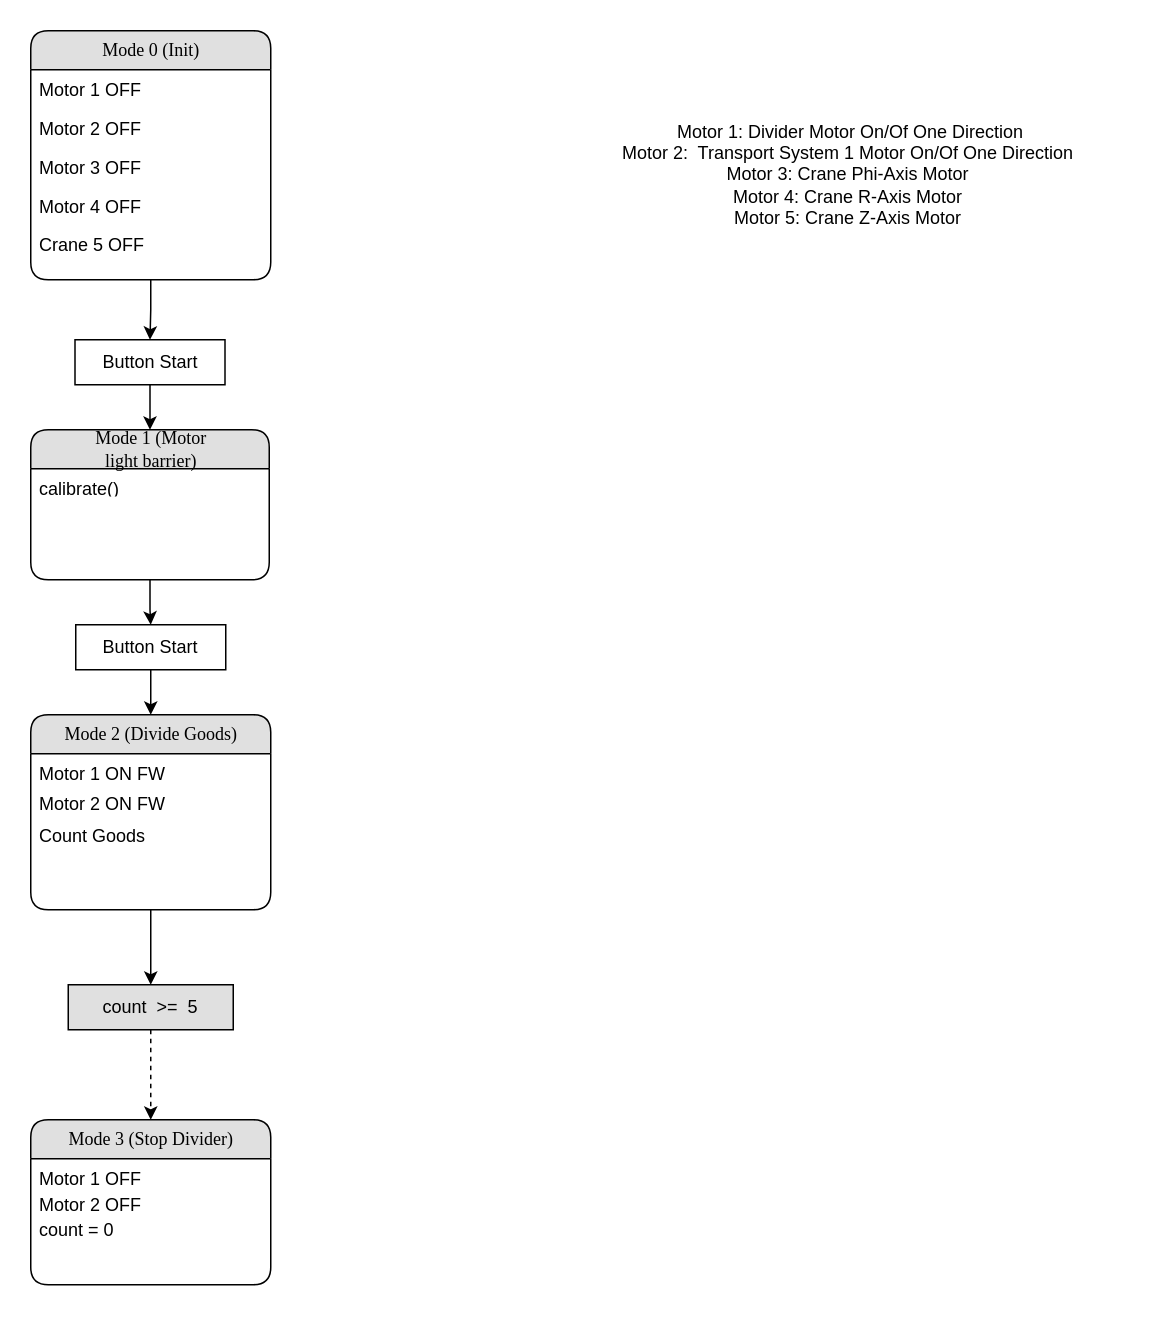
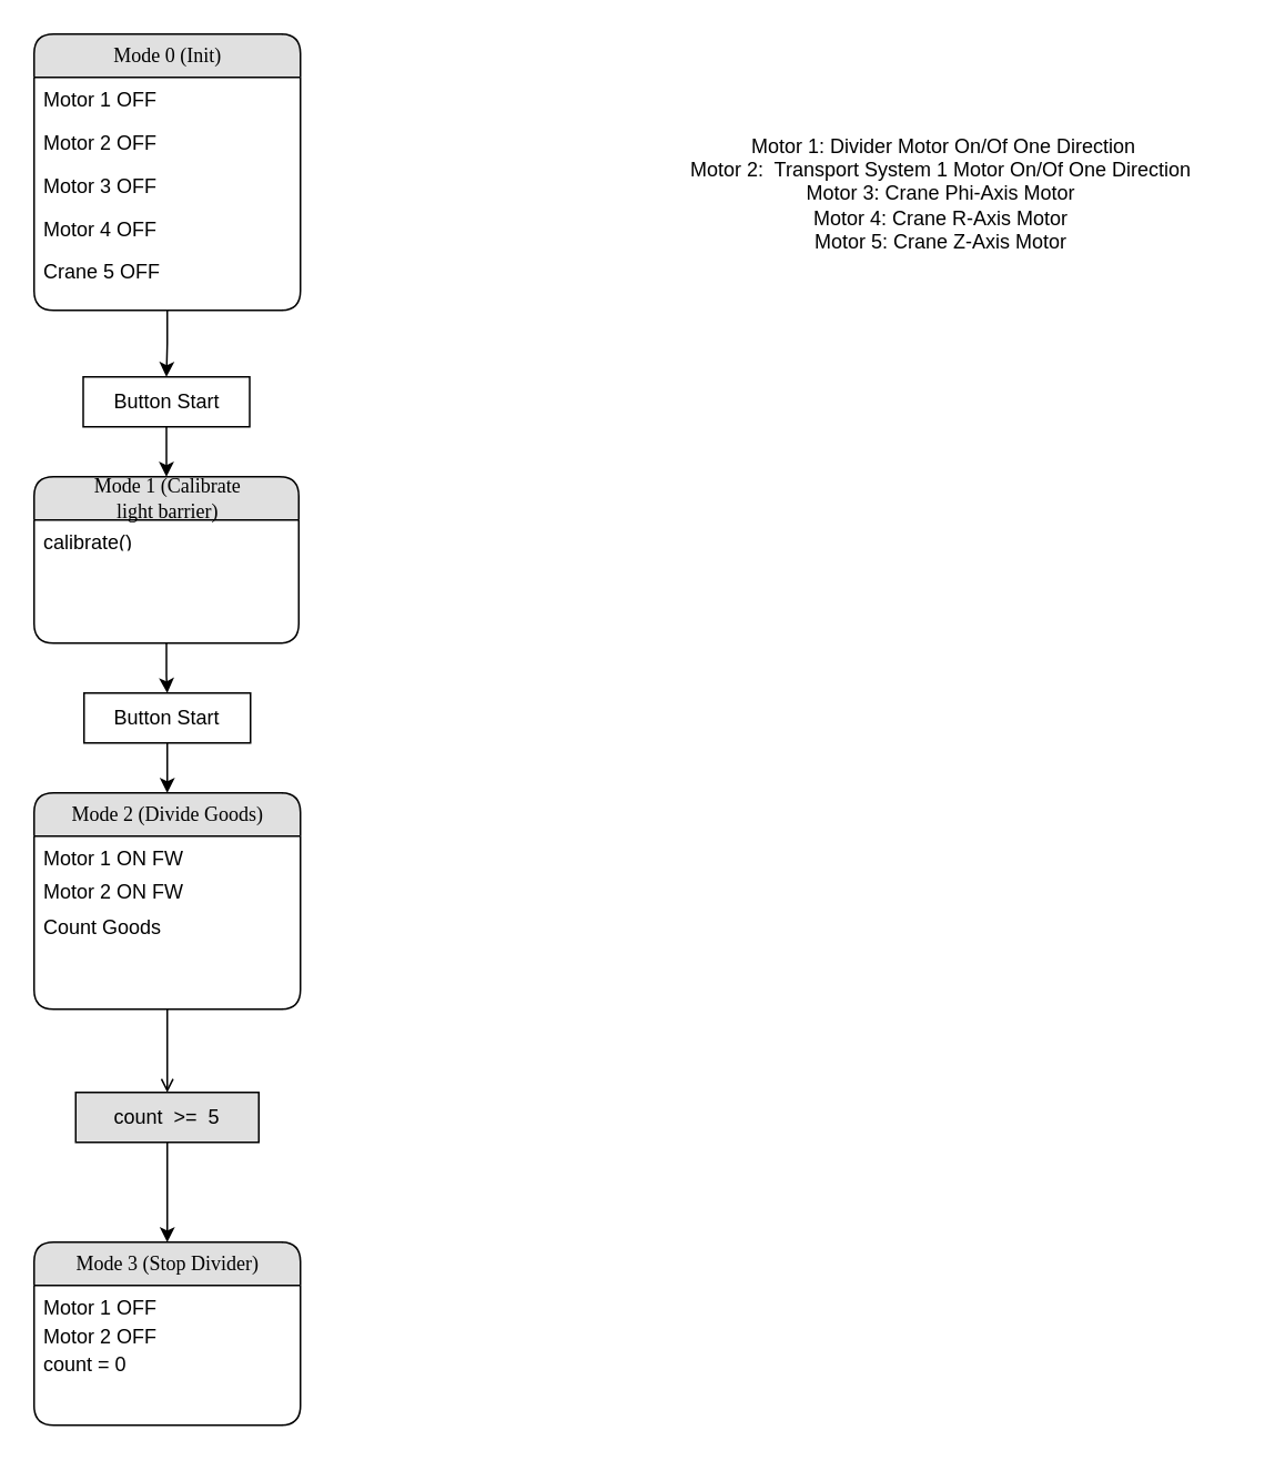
- <mxCell id="26" value="Mode 1 (Motor &lt;br&gt;light barrier)" style="swimlane;html=1;fontStyle=0;childLayout=stackLayout;horizontal=1;startSize=26;fillColor=#e0e0e0;horizontalStack=0;resizeParent=1;resizeLast=0;collapsible=1;marginBottom=0;swimlaneFillColor=#ffffff;align=center;rounded=1;shadow=0;comic=0;labelBackgroundColor=none;strokeWidth=1;fontFamily=Verdana;fontSize=12" parent="25" vertex="1"><mxGeometry width="159" height="100.0" as="geometry" /></mxCell>
+ <mxCell id="26" value="Mode 1 (Calibrate &lt;br&gt;light barrier)" style="swimlane;html=1;fontStyle=0;childLayout=stackLayout;horizontal=1;startSize=26;fillColor=#e0e0e0;horizontalStack=0;resizeParent=1;resizeLast=0;collapsible=1;marginBottom=0;swimlaneFillColor=#ffffff;align=center;rounded=1;shadow=0;comic=0;labelBackgroundColor=none;strokeWidth=1;fontFamily=Verdana;fontSize=12" parent="25" vertex="1"><mxGeometry width="159" height="100.0" as="geometry" /></mxCell>
- <mxCell id="24" style="edgeStyle=orthogonalEdgeStyle;rounded=0;orthogonalLoop=1;jettySize=auto;html=1;exitX=0.5;exitY=1;exitDx=0;exitDy=0;" parent="1" source="11" target="23" edge="1"><mxGeometry relative="1" as="geometry" /></mxCell>
+ <mxCell id="24" style="edgeStyle=orthogonalEdgeStyle;rounded=0;orthogonalLoop=1;jettySize=auto;html=1;exitX=0.5;exitY=1;exitDx=0;exitDy=0;endArrow=open;" parent="1" source="11" target="23" edge="1"><mxGeometry relative="1" as="geometry" /></mxCell>
- <mxCell id="22" style="edgeStyle=orthogonalEdgeStyle;rounded=0;orthogonalLoop=1;jettySize=auto;html=1;dashed=1;" parent="1" source="23" target="18" edge="1"><mxGeometry relative="1" as="geometry" /></mxCell>
+ <mxCell id="22" style="edgeStyle=orthogonalEdgeStyle;rounded=0;orthogonalLoop=1;jettySize=auto;html=1;" parent="1" source="23" target="18" edge="1"><mxGeometry relative="1" as="geometry" /></mxCell>
